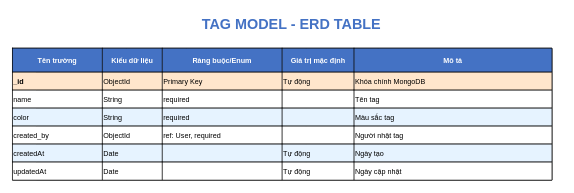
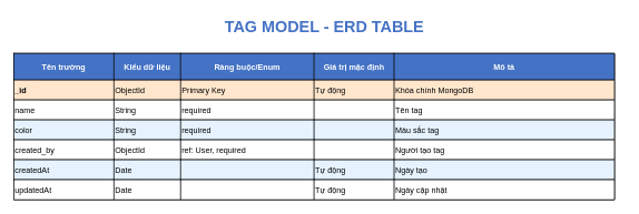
- <mxCell id="33" value="Người nhật tag" style="shape=partialRectangle;connectable=0;fillColor=#ffffff;align=left;" parent="28" vertex="1"><mxGeometry x="570" width="330" height="30" as="geometry" /></mxCell>
+ <mxCell id="33" value="Người tạo tag" style="shape=partialRectangle;connectable=0;fillColor=#ffffff;align=left;" parent="28" vertex="1"><mxGeometry x="570" width="330" height="30" as="geometry" /></mxCell>
